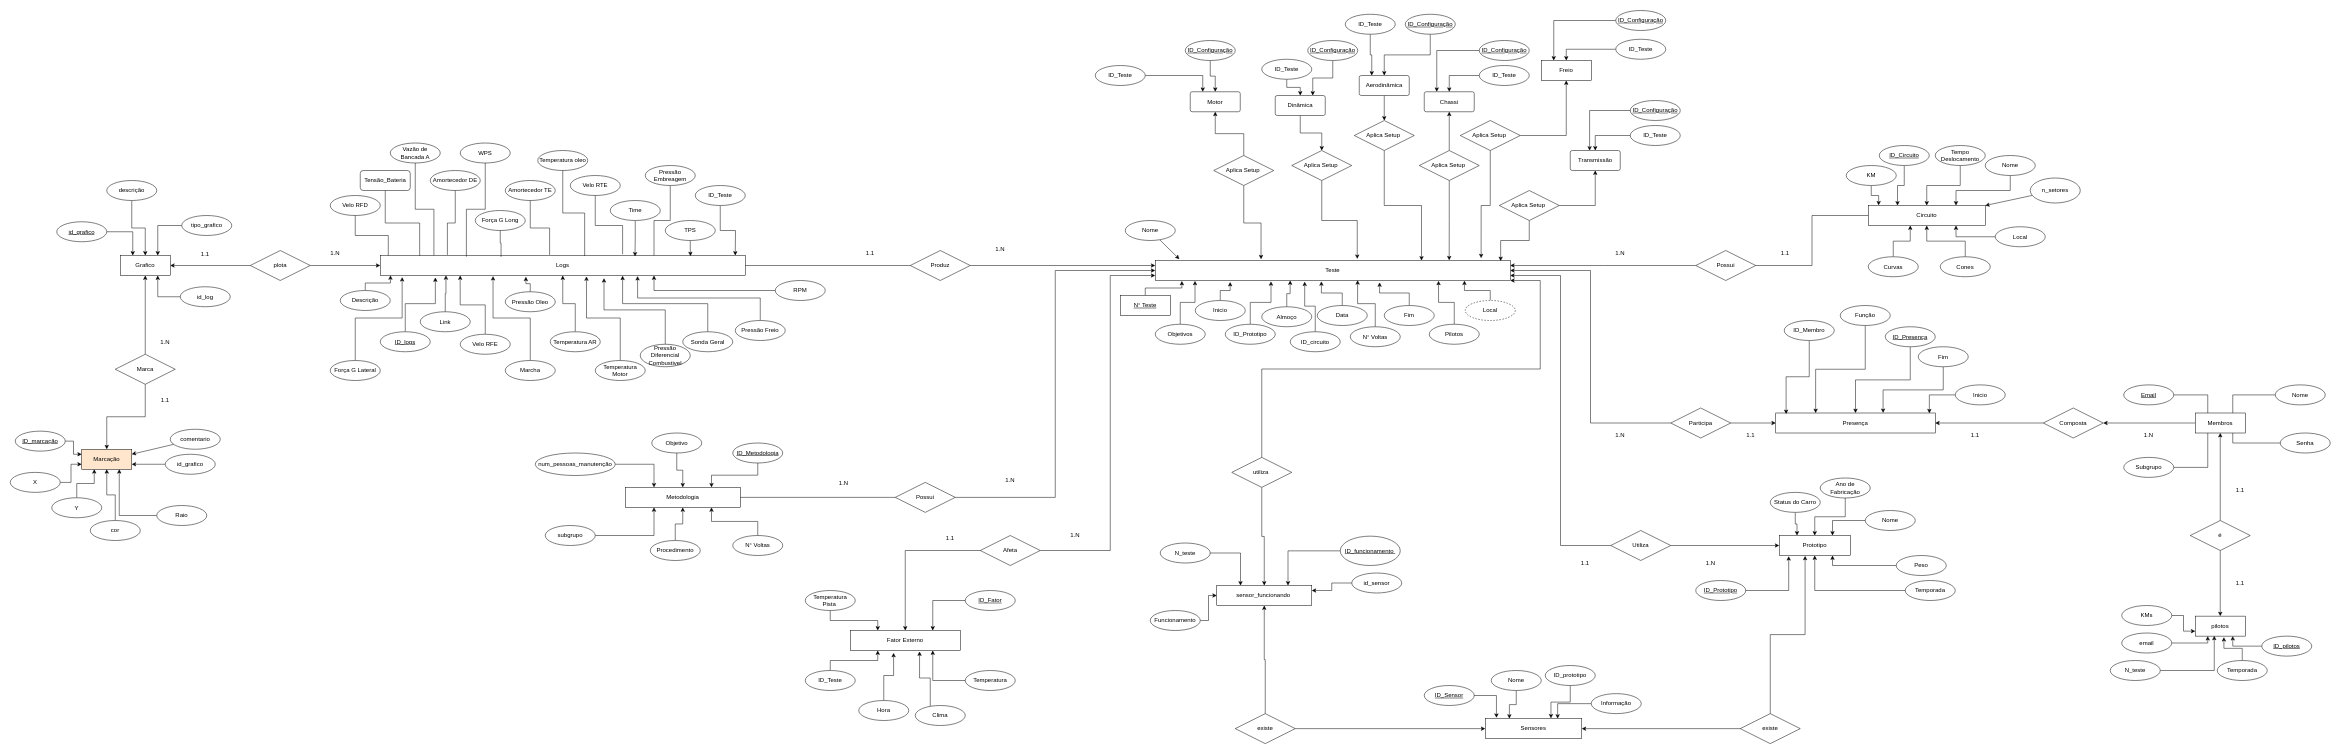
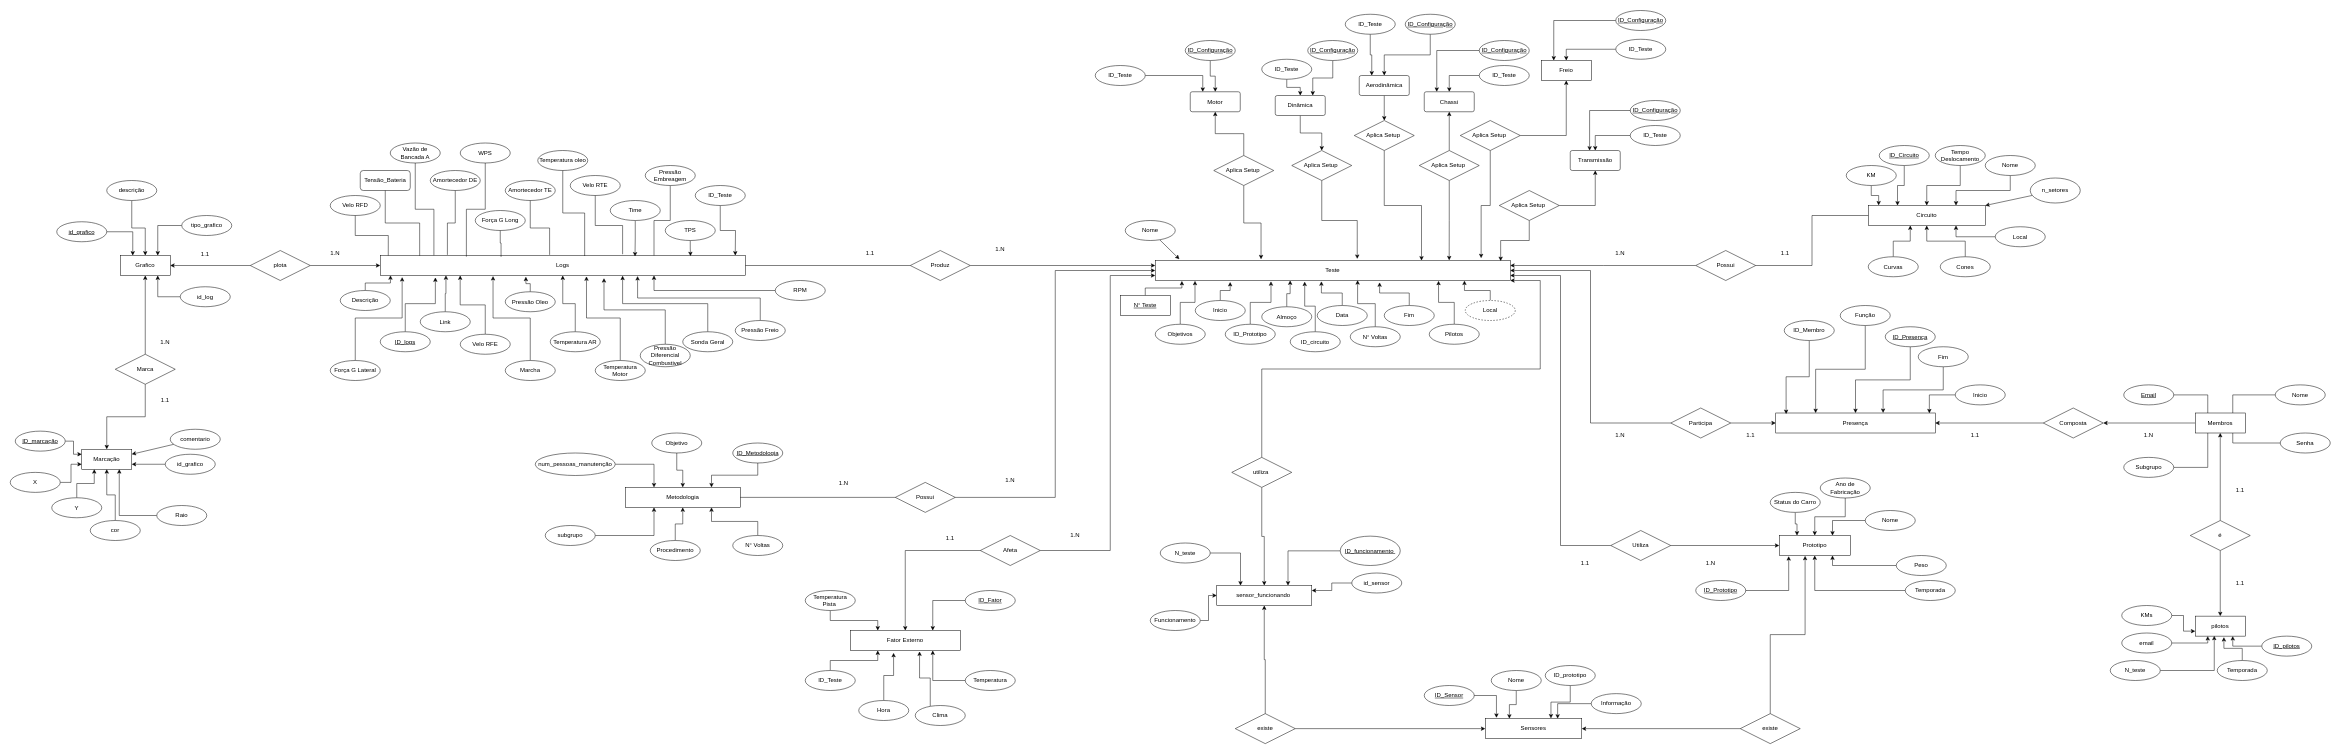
- <mxCell id="255" value="Marcação" style="whiteSpace=wrap;html=1;align=center;fillColor=#ffe6cc;" parent="1" vertex="1"><mxGeometry x="163" y="897.5" width="100" height="40" as="geometry" /></mxCell>
+ <mxCell id="255" value="Marcação" style="whiteSpace=wrap;html=1;align=center;" parent="1" vertex="1"><mxGeometry x="163" y="897.5" width="100" height="40" as="geometry" /></mxCell>
